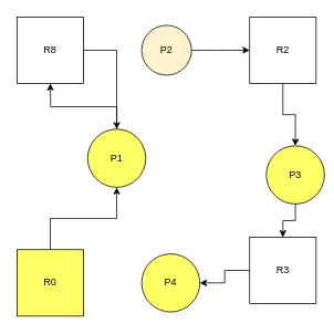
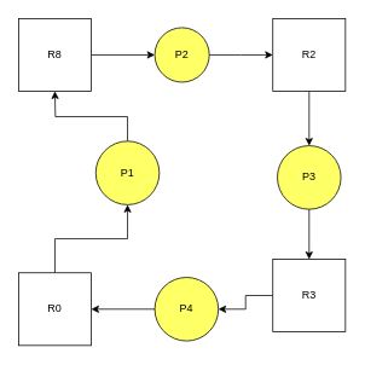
- <mxCell id="15" value="P2" style="ellipse;whiteSpace=wrap;html=1;aspect=fixed;fillColor=#fff2cc;" parent="1" vertex="1"><mxGeometry x="170" y="30" width="60" height="60" as="geometry" /></mxCell>
+ <mxCell id="15" value="P2" style="ellipse;whiteSpace=wrap;html=1;aspect=fixed;fillColor=#FFFF66;" parent="1" vertex="1"><mxGeometry x="170" y="30" width="60" height="60" as="geometry" /></mxCell>
- <mxCell id="4" style="edgeStyle=orthogonalEdgeStyle;rounded=0;orthogonalLoop=1;jettySize=auto;html=1;exitX=1;exitY=0.5;exitDx=0;exitDy=0;" parent="1" source="5" target="11" edge="1"><mxGeometry relative="1" as="geometry" /></mxCell>
+ <mxCell id="4" style="edgeStyle=orthogonalEdgeStyle;rounded=0;orthogonalLoop=1;jettySize=auto;html=1;exitX=1;exitY=0.5;exitDx=0;exitDy=0;entryX=0;entryY=0.5;entryDx=0;entryDy=0;" parent="1" source="5" target="15" edge="1"><mxGeometry relative="1" as="geometry" /></mxCell>
- <mxCell id="13" value="P3" style="ellipse;whiteSpace=wrap;html=1;aspect=fixed;fillColor=#FFFF66;" parent="1" vertex="1"><mxGeometry x="320" y="175" width="70" height="70" as="geometry" /></mxCell>
+ <mxCell id="13" value="P3" style="ellipse;whiteSpace=wrap;html=1;aspect=fixed;fillColor=#FFFF66;" parent="1" vertex="1"><mxGeometry x="305" y="160" width="70" height="70" as="geometry" /></mxCell>
- <mxCell id="3" value="R0" style="whiteSpace=wrap;html=1;aspect=fixed;fillColor=#ffff66;" parent="1" vertex="1"><mxGeometry x="20" y="300" width="80" height="80" as="geometry" /></mxCell>
+ <mxCell id="3" value="R0" style="whiteSpace=wrap;html=1;aspect=fixed;" parent="1" vertex="1"><mxGeometry x="20" y="300" width="80" height="80" as="geometry" /></mxCell>
+ <mxCell id="16" style="edgeStyle=orthogonalEdgeStyle;rounded=0;orthogonalLoop=1;jettySize=auto;html=1;exitX=0;exitY=0.5;exitDx=0;exitDy=0;entryX=1;entryY=0.5;entryDx=0;entryDy=0;" parent="1" source="17" target="3" edge="1"><mxGeometry relative="1" as="geometry" /></mxCell>
